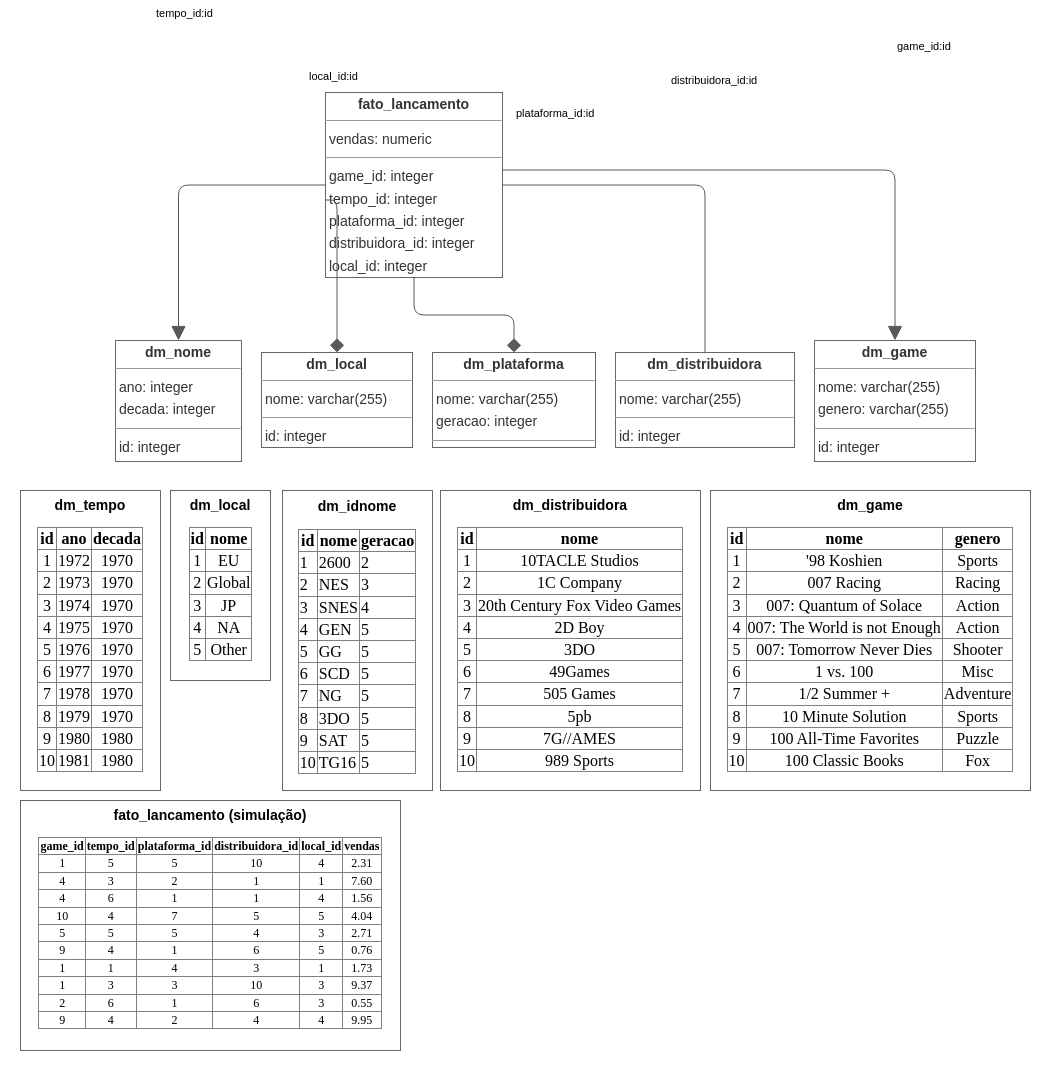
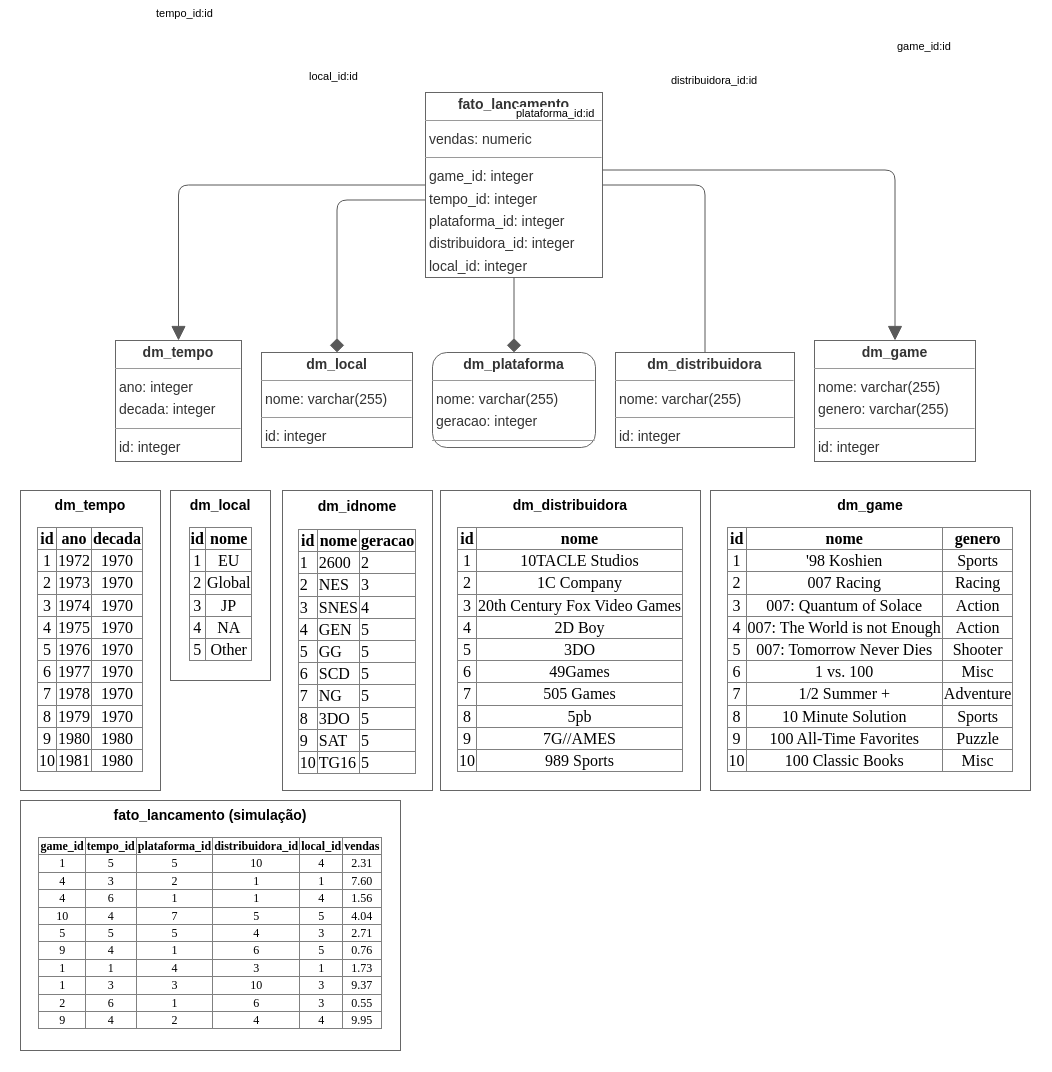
- <mxCell id="7" value="&lt;p style=&quot;margin:0px;margin-top:4px;text-align:center;&quot;&gt;&lt;b&gt;fato_lancamento&lt;/b&gt;&lt;/p&gt;&lt;hr size=&quot;1&quot;/&gt;&lt;p style=&quot;margin:0 0 0 4px;line-height:1.6;&quot;&gt; vendas: numeric&lt;/p&gt;&lt;hr size=&quot;1&quot;/&gt;&lt;p style=&quot;margin:0 0 0 4px;line-height:1.6;&quot;&gt; game_id: integer&lt;br/&gt; tempo_id: integer&lt;br/&gt; plataforma_id: integer&lt;br/&gt; distribuidora_id: integer&lt;br/&gt; local_id: integer&lt;/p&gt;" style="verticalAlign=top;align=left;overflow=fill;fontSize=14;fontFamily=Helvetica;html=1;rounded=0;shadow=0;comic=0;labelBackgroundColor=none;strokeWidth=1;fillColor=none;fontColor=#333333;strokeColor=#666666;" parent="1" vertex="1"><mxGeometry x="325" y="20" width="177" height="185" as="geometry" /></mxCell>
+ <mxCell id="7" value="&lt;p style=&quot;margin:0px;margin-top:4px;text-align:center;&quot;&gt;&lt;b&gt;fato_lancamento&lt;/b&gt;&lt;/p&gt;&lt;hr size=&quot;1&quot;/&gt;&lt;p style=&quot;margin:0 0 0 4px;line-height:1.6;&quot;&gt; vendas: numeric&lt;/p&gt;&lt;hr size=&quot;1&quot;/&gt;&lt;p style=&quot;margin:0 0 0 4px;line-height:1.6;&quot;&gt; game_id: integer&lt;br/&gt; tempo_id: integer&lt;br/&gt; plataforma_id: integer&lt;br/&gt; distribuidora_id: integer&lt;br/&gt; local_id: integer&lt;/p&gt;" style="verticalAlign=top;align=left;overflow=fill;fontSize=14;fontFamily=Helvetica;html=1;rounded=0;shadow=0;comic=0;labelBackgroundColor=none;strokeWidth=1;fillColor=none;fontColor=#333333;strokeColor=#666666;" parent="1" vertex="1"><mxGeometry x="425" y="20" width="177" height="185" as="geometry" /></mxCell>
- <mxCell id="6" value="&lt;p style=&quot;margin:0px;margin-top:4px;text-align:center;&quot;&gt;&lt;b&gt;dm_nome&lt;/b&gt;&lt;/p&gt;&lt;hr size=&quot;1&quot;/&gt;&lt;p style=&quot;margin:0 0 0 4px;line-height:1.6;&quot;&gt; ano: integer&lt;br/&gt; decada: integer&lt;/p&gt;&lt;hr size=&quot;1&quot;/&gt;&lt;p style=&quot;margin:0 0 0 4px;line-height:1.6;&quot;&gt; id: integer&lt;/p&gt;" style="verticalAlign=top;align=left;overflow=fill;fontSize=14;fontFamily=Helvetica;html=1;rounded=0;shadow=0;comic=0;labelBackgroundColor=none;strokeWidth=1;fillColor=none;fontColor=#333333;strokeColor=#666666;" parent="1" vertex="1"><mxGeometry x="115" y="268" width="126" height="121" as="geometry" /></mxCell>
+ <mxCell id="6" value="&lt;p style=&quot;margin:0px;margin-top:4px;text-align:center;&quot;&gt;&lt;b&gt;dm_tempo&lt;/b&gt;&lt;/p&gt;&lt;hr size=&quot;1&quot;/&gt;&lt;p style=&quot;margin:0 0 0 4px;line-height:1.6;&quot;&gt; ano: integer&lt;br/&gt; decada: integer&lt;/p&gt;&lt;hr size=&quot;1&quot;/&gt;&lt;p style=&quot;margin:0 0 0 4px;line-height:1.6;&quot;&gt; id: integer&lt;/p&gt;" style="verticalAlign=top;align=left;overflow=fill;fontSize=14;fontFamily=Helvetica;html=1;rounded=0;shadow=0;comic=0;labelBackgroundColor=none;strokeWidth=1;fillColor=none;fontColor=#333333;strokeColor=#666666;" parent="1" vertex="1"><mxGeometry x="115" y="268" width="126" height="121" as="geometry" /></mxCell>
- <mxCell id="5" value="&lt;p style=&quot;margin:0px;margin-top:4px;text-align:center;&quot;&gt;&lt;b&gt;dm_plataforma&lt;/b&gt;&lt;/p&gt;&lt;hr size=&quot;1&quot;/&gt;&lt;p style=&quot;margin:0 0 0 4px;line-height:1.6;&quot;&gt; nome: varchar(255)&lt;br/&gt; geracao: integer&lt;/p&gt;&lt;hr size=&quot;1&quot;/&gt;&lt;p style=&quot;margin:0 0 0 4px;line-height:1.6;&quot;&gt; id: integer&lt;/p&gt;" style="verticalAlign=top;align=left;overflow=fill;fontSize=14;fontFamily=Helvetica;html=1;rounded=0;shadow=0;comic=0;labelBackgroundColor=none;strokeWidth=1;fillColor=none;fontColor=#333333;strokeColor=#666666;" parent="1" vertex="1"><mxGeometry x="432" y="280" width="163" height="95" as="geometry" /></mxCell>
+ <mxCell id="5" value="&lt;p style=&quot;margin:0px;margin-top:4px;text-align:center;&quot;&gt;&lt;b&gt;dm_plataforma&lt;/b&gt;&lt;/p&gt;&lt;hr size=&quot;1&quot;/&gt;&lt;p style=&quot;margin:0 0 0 4px;line-height:1.6;&quot;&gt; nome: varchar(255)&lt;br/&gt; geracao: integer&lt;/p&gt;&lt;hr size=&quot;1&quot;/&gt;&lt;p style=&quot;margin:0 0 0 4px;line-height:1.6;&quot;&gt; id: integer&lt;/p&gt;" style="verticalAlign=top;align=left;overflow=fill;fontSize=14;fontFamily=Helvetica;html=1;shadow=0;comic=0;labelBackgroundColor=none;strokeWidth=1;fillColor=none;fontColor=#333333;strokeColor=#666666;rounded=1;" parent="1" vertex="1"><mxGeometry x="432" y="280" width="163" height="95" as="geometry" /></mxCell>
- <mxCell id="22" value="&lt;table border=&quot;1&quot; style=&quot;color: rgb(0, 0, 0); font-family: &amp;quot;Times New Roman&amp;quot;; font-size: medium; font-style: normal; font-variant-ligatures: normal; font-variant-caps: normal; font-weight: 400; letter-spacing: normal; orphans: 2; text-transform: none; widows: 2; word-spacing: 0px; -webkit-text-stroke-width: 0px; text-decoration-thickness: initial; text-decoration-style: initial; text-decoration-color: initial; border-collapse: collapse;&quot;&gt;&lt;tbody&gt;&lt;tr&gt;&lt;th&gt;id&lt;/th&gt;&lt;th&gt;nome&lt;/th&gt;&lt;th&gt;genero&lt;/th&gt;&lt;/tr&gt;&lt;tr&gt;&lt;td&gt;1&lt;/td&gt;&lt;td&gt;'98 Koshien&lt;/td&gt;&lt;td&gt;Sports&lt;/td&gt;&lt;/tr&gt;&lt;tr&gt;&lt;td&gt;2&lt;/td&gt;&lt;td&gt;007 Racing&lt;/td&gt;&lt;td&gt;Racing&lt;/td&gt;&lt;/tr&gt;&lt;tr&gt;&lt;td&gt;3&lt;/td&gt;&lt;td&gt;007: Quantum of Solace&lt;/td&gt;&lt;td&gt;Action&lt;/td&gt;&lt;/tr&gt;&lt;tr&gt;&lt;td&gt;4&lt;/td&gt;&lt;td&gt;007: The World is not Enough&lt;/td&gt;&lt;td&gt;Action&lt;/td&gt;&lt;/tr&gt;&lt;tr&gt;&lt;td&gt;5&lt;/td&gt;&lt;td&gt;007: Tomorrow Never Dies&lt;/td&gt;&lt;td&gt;Shooter&lt;/td&gt;&lt;/tr&gt;&lt;tr&gt;&lt;td&gt;6&lt;/td&gt;&lt;td&gt;1 vs. 100&lt;/td&gt;&lt;td&gt;Misc&lt;/td&gt;&lt;/tr&gt;&lt;tr&gt;&lt;td&gt;7&lt;/td&gt;&lt;td&gt;1/2 Summer +&lt;/td&gt;&lt;td&gt;Adventure&lt;/td&gt;&lt;/tr&gt;&lt;tr&gt;&lt;td&gt;8&lt;/td&gt;&lt;td&gt;10 Minute Solution&lt;/td&gt;&lt;td&gt;Sports&lt;/td&gt;&lt;/tr&gt;&lt;tr&gt;&lt;td&gt;9&lt;/td&gt;&lt;td&gt;100 All-Time Favorites&lt;/td&gt;&lt;td&gt;Puzzle&lt;/td&gt;&lt;/tr&gt;&lt;tr&gt;&lt;td&gt;10&lt;/td&gt;&lt;td&gt;100 Classic Books&lt;/td&gt;&lt;td&gt;Fox&lt;/td&gt;&lt;/tr&gt;&lt;/tbody&gt;&lt;/table&gt;" style="text;whiteSpace=wrap;html=1;align=center;fillColor=none;" parent="21" vertex="1"><mxGeometry y="30" width="320" height="270" as="geometry" /></mxCell>
+ <mxCell id="22" value="&lt;table border=&quot;1&quot; style=&quot;color: rgb(0, 0, 0); font-family: &amp;quot;Times New Roman&amp;quot;; font-size: medium; font-style: normal; font-variant-ligatures: normal; font-variant-caps: normal; font-weight: 400; letter-spacing: normal; orphans: 2; text-transform: none; widows: 2; word-spacing: 0px; -webkit-text-stroke-width: 0px; text-decoration-thickness: initial; text-decoration-style: initial; text-decoration-color: initial; border-collapse: collapse;&quot;&gt;&lt;tbody&gt;&lt;tr&gt;&lt;th&gt;id&lt;/th&gt;&lt;th&gt;nome&lt;/th&gt;&lt;th&gt;genero&lt;/th&gt;&lt;/tr&gt;&lt;tr&gt;&lt;td&gt;1&lt;/td&gt;&lt;td&gt;'98 Koshien&lt;/td&gt;&lt;td&gt;Sports&lt;/td&gt;&lt;/tr&gt;&lt;tr&gt;&lt;td&gt;2&lt;/td&gt;&lt;td&gt;007 Racing&lt;/td&gt;&lt;td&gt;Racing&lt;/td&gt;&lt;/tr&gt;&lt;tr&gt;&lt;td&gt;3&lt;/td&gt;&lt;td&gt;007: Quantum of Solace&lt;/td&gt;&lt;td&gt;Action&lt;/td&gt;&lt;/tr&gt;&lt;tr&gt;&lt;td&gt;4&lt;/td&gt;&lt;td&gt;007: The World is not Enough&lt;/td&gt;&lt;td&gt;Action&lt;/td&gt;&lt;/tr&gt;&lt;tr&gt;&lt;td&gt;5&lt;/td&gt;&lt;td&gt;007: Tomorrow Never Dies&lt;/td&gt;&lt;td&gt;Shooter&lt;/td&gt;&lt;/tr&gt;&lt;tr&gt;&lt;td&gt;6&lt;/td&gt;&lt;td&gt;1 vs. 100&lt;/td&gt;&lt;td&gt;Misc&lt;/td&gt;&lt;/tr&gt;&lt;tr&gt;&lt;td&gt;7&lt;/td&gt;&lt;td&gt;1/2 Summer +&lt;/td&gt;&lt;td&gt;Adventure&lt;/td&gt;&lt;/tr&gt;&lt;tr&gt;&lt;td&gt;8&lt;/td&gt;&lt;td&gt;10 Minute Solution&lt;/td&gt;&lt;td&gt;Sports&lt;/td&gt;&lt;/tr&gt;&lt;tr&gt;&lt;td&gt;9&lt;/td&gt;&lt;td&gt;100 All-Time Favorites&lt;/td&gt;&lt;td&gt;Puzzle&lt;/td&gt;&lt;/tr&gt;&lt;tr&gt;&lt;td&gt;10&lt;/td&gt;&lt;td&gt;100 Classic Books&lt;/td&gt;&lt;td&gt;Misc&lt;/td&gt;&lt;/tr&gt;&lt;/tbody&gt;&lt;/table&gt;" style="text;whiteSpace=wrap;html=1;align=center;fillColor=none;" parent="21" vertex="1"><mxGeometry y="30" width="320" height="270" as="geometry" /></mxCell>
